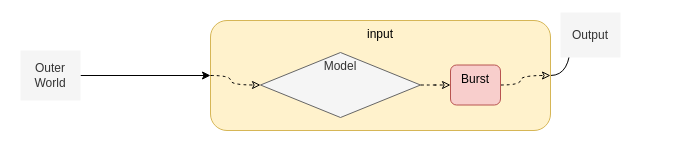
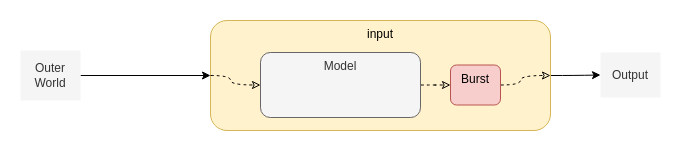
- <mxCell id="11" value="Output" style="text;html=1;fillColor=#f5f5f5;align=center;verticalAlign=middle;whiteSpace=wrap;rounded=0;fontFamily=Helvetica;fontColor=#333333;" parent="1" vertex="1"><mxGeometry x="560" y="12" width="60" height="45" as="geometry" /></mxCell>
+ <mxCell id="11" value="Output" style="text;html=1;fillColor=#f5f5f5;align=center;verticalAlign=middle;whiteSpace=wrap;rounded=0;fontFamily=Helvetica;fontColor=#333333;" parent="1" vertex="1"><mxGeometry x="600" y="52" width="60" height="45" as="geometry" /></mxCell>
- <mxCell id="8" value="Model" style="rhombus;whiteSpace=wrap;html=1;verticalAlign=top;fillColor=#f5f5f5;strokeColor=#666666;fontColor=#333333;fontFamily=Helvetica;" parent="1" vertex="1"><mxGeometry x="260" y="52" width="160" height="65" as="geometry" /></mxCell>
+ <mxCell id="8" value="Model" style="rounded=1;whiteSpace=wrap;html=1;verticalAlign=top;fillColor=#f5f5f5;strokeColor=#666666;fontColor=#333333;fontFamily=Helvetica;" parent="1" vertex="1"><mxGeometry x="260" y="52" width="160" height="65" as="geometry" /></mxCell>
